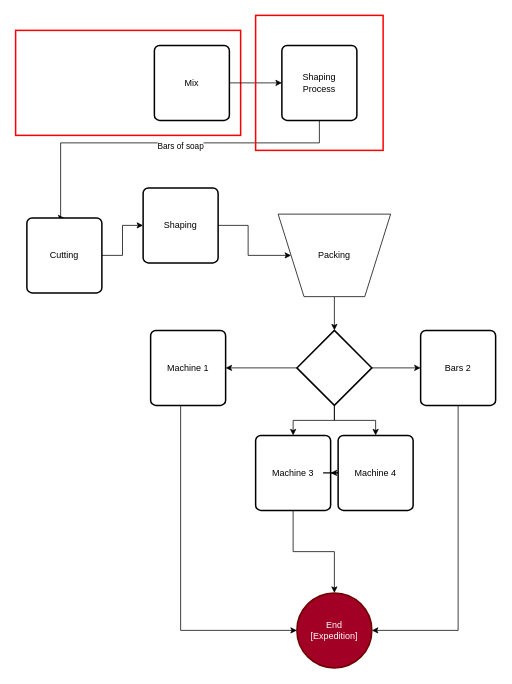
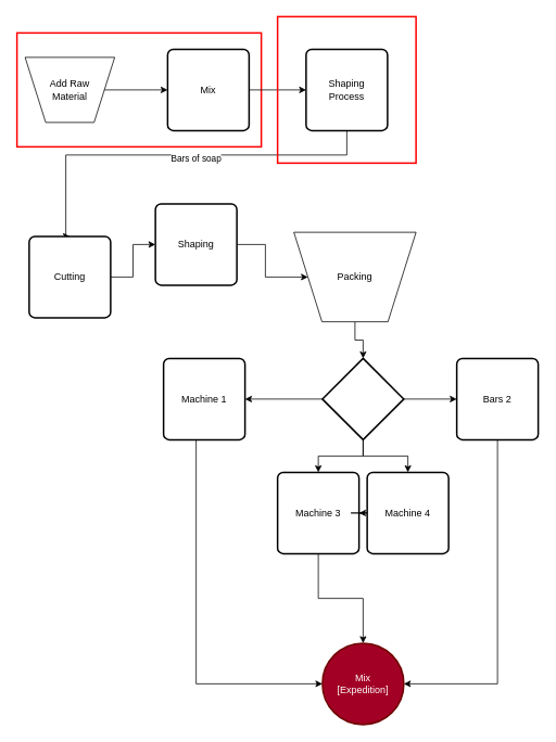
+ <mxCell id="4" value="Add Raw&lt;br&gt;Material" style="verticalLabelPosition=middle;verticalAlign=middle;html=1;shape=trapezoid;perimeter=trapezoidPerimeter;whiteSpace=wrap;size=0.23;arcSize=10;flipV=1;labelPosition=center;align=center;" parent="1" vertex="1"><mxGeometry x="30" y="70" width="110" height="80" as="geometry" /></mxCell>
+ <mxCell id="3" style="edgeStyle=orthogonalEdgeStyle;rounded=0;orthogonalLoop=1;jettySize=auto;html=1;" parent="1" source="4" target="6" edge="1"><mxGeometry relative="1" as="geometry" /></mxCell>
- <mxCell id="15" value="Packing" style="verticalLabelPosition=middle;verticalAlign=middle;html=1;shape=trapezoid;perimeter=trapezoidPerimeter;whiteSpace=wrap;size=0.23;arcSize=10;flipV=1;labelPosition=center;align=center;" parent="1" vertex="1"><mxGeometry x="370" y="285" width="150" height="110" as="geometry" /></mxCell>
+ <mxCell id="15" value="Packing" style="verticalLabelPosition=middle;verticalAlign=middle;html=1;shape=trapezoid;perimeter=trapezoidPerimeter;whiteSpace=wrap;size=0.23;arcSize=10;flipV=1;labelPosition=center;align=center;" parent="1" vertex="1"><mxGeometry x="360" y="285" width="150" height="110" as="geometry" /></mxCell>
- <mxCell id="29" value="End&lt;br&gt;[Expedition]" style="strokeWidth=2;html=1;shape=mxgraph.flowchart.start_2;whiteSpace=wrap;fillColor=#a20025;fontColor=#ffffff;strokeColor=#6F0000;" parent="1" vertex="1"><mxGeometry x="395" y="790" width="100" height="100" as="geometry" /></mxCell>
+ <mxCell id="29" value="Mix&lt;br&gt;[Expedition]" style="strokeWidth=2;html=1;shape=mxgraph.flowchart.start_2;whiteSpace=wrap;fillColor=#a20025;fontColor=#ffffff;strokeColor=#6F0000;" parent="1" vertex="1"><mxGeometry x="395" y="790" width="100" height="100" as="geometry" /></mxCell>
